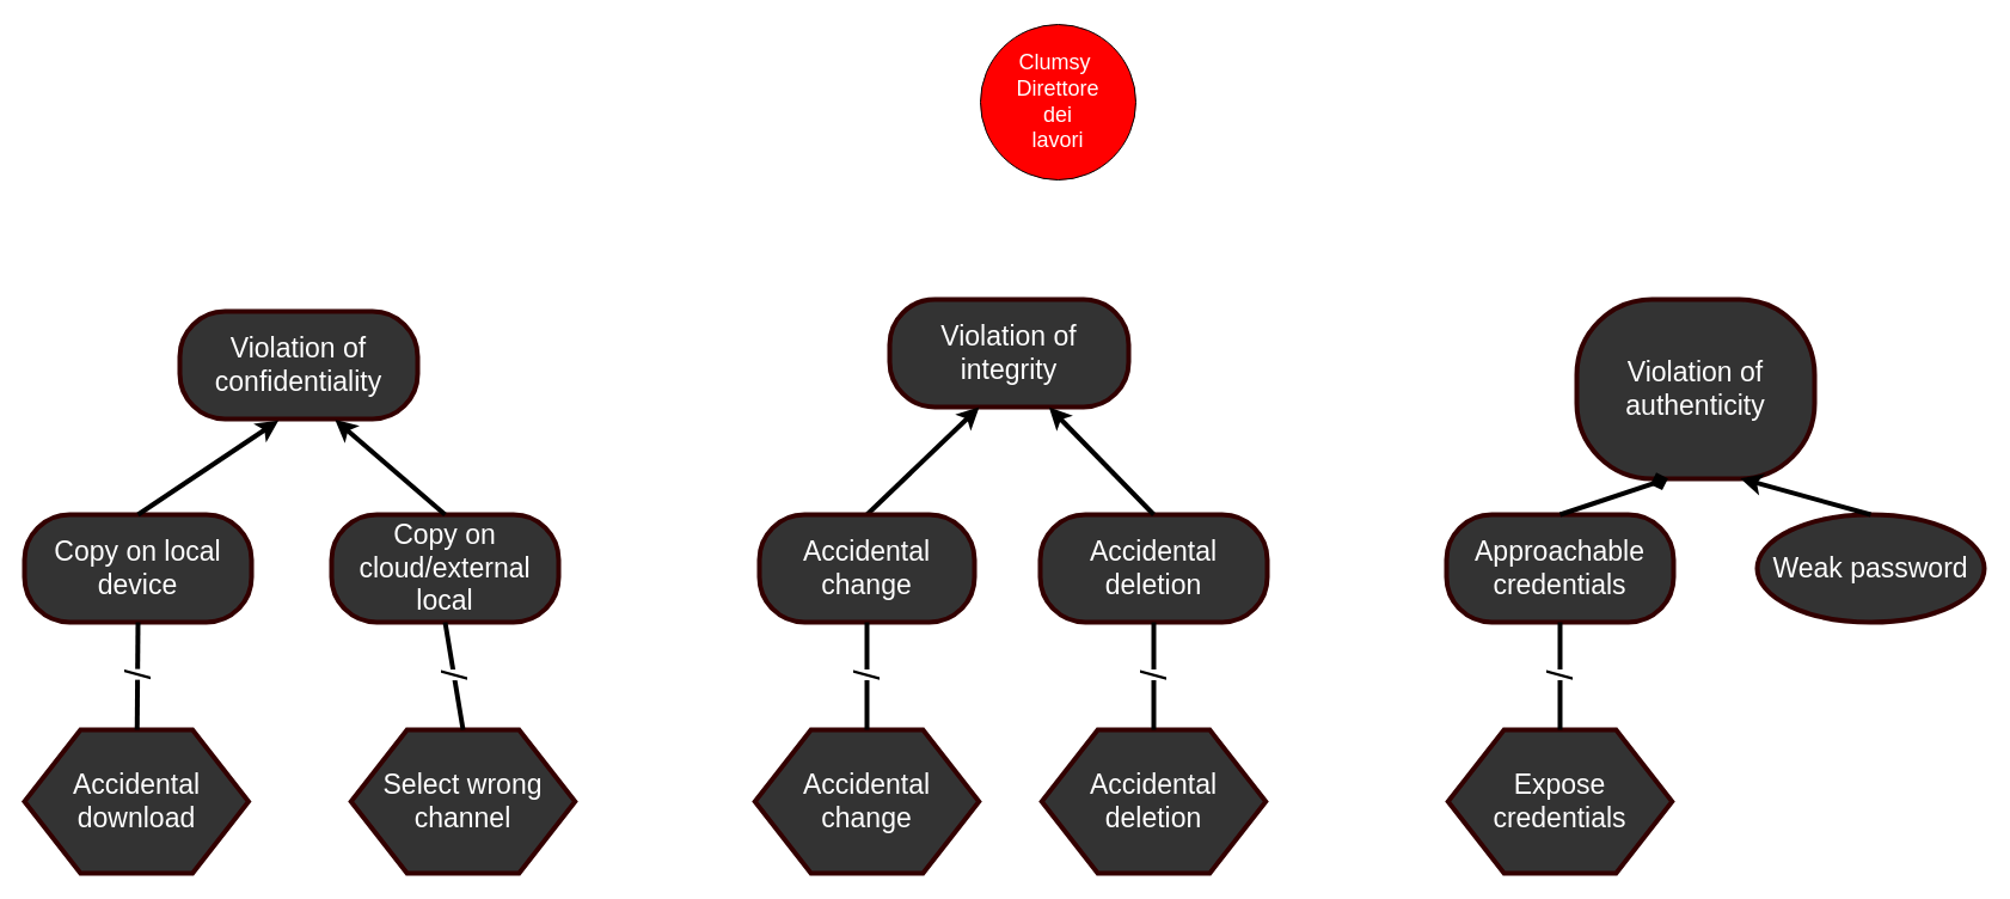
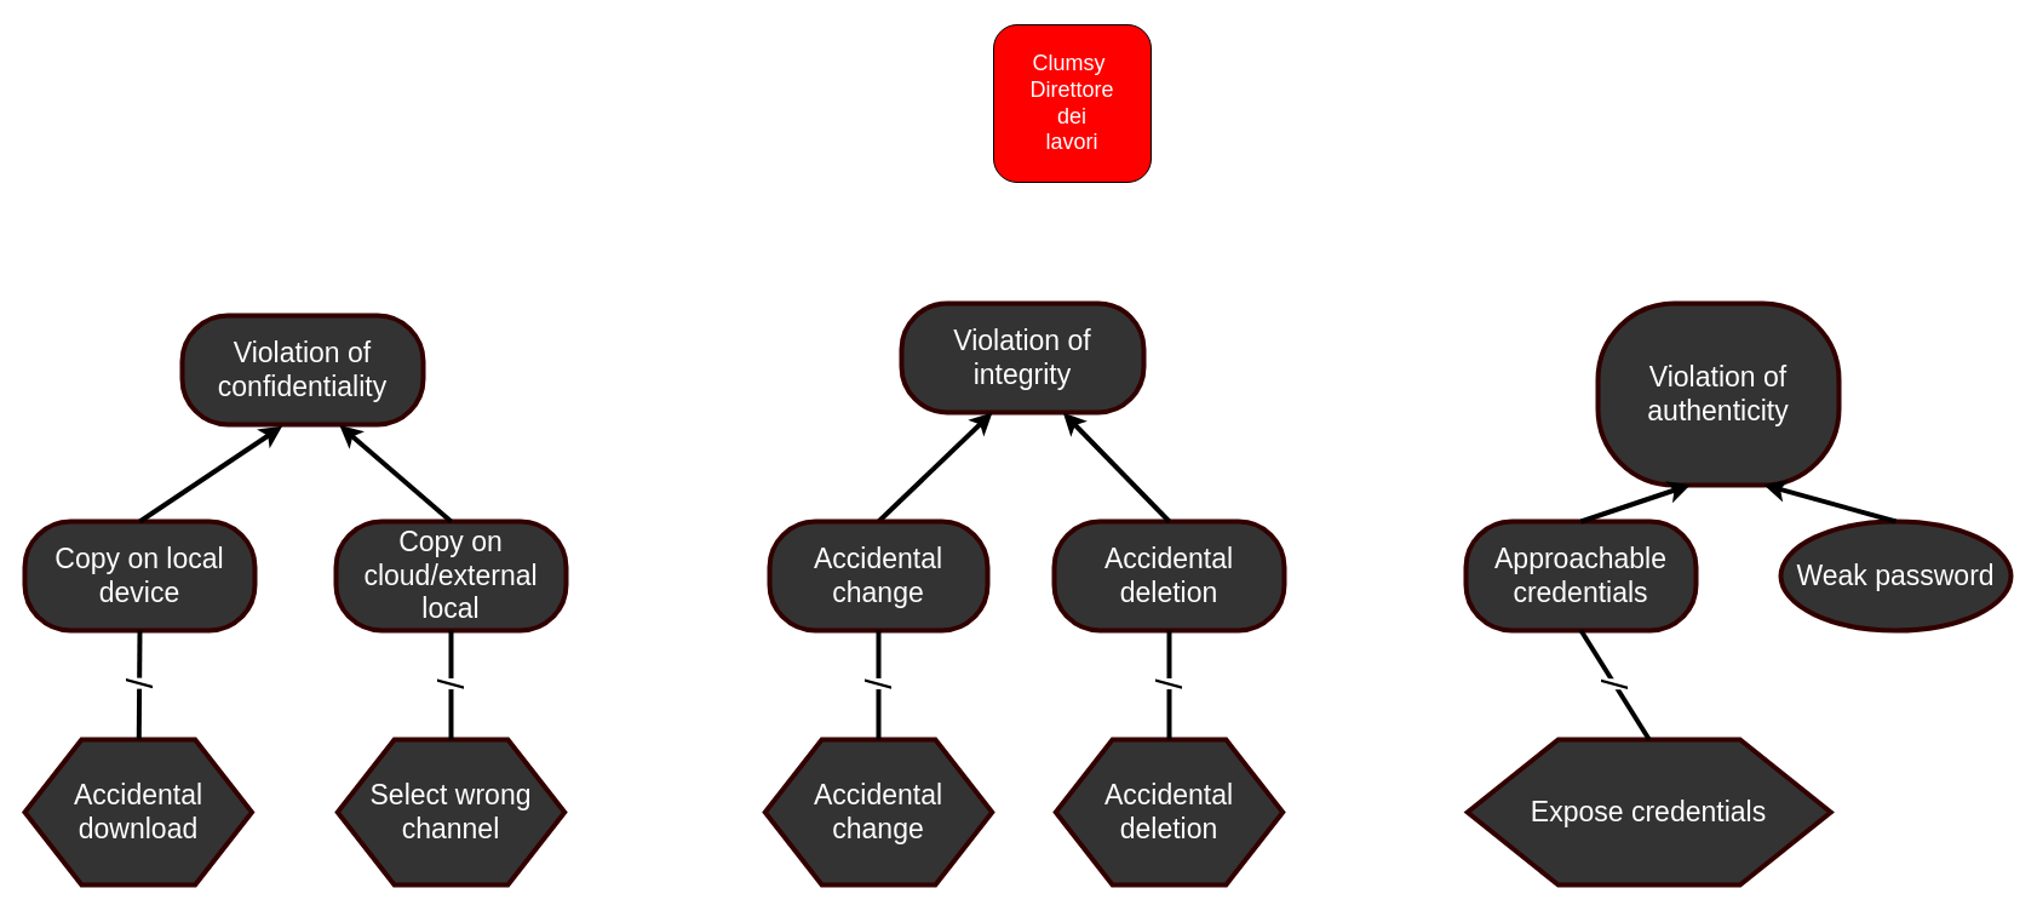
- <mxCell id="12" value="&lt;font style=&quot;font-size: 18px&quot;&gt;Clumsy&amp;nbsp;&lt;br&gt;Direttore&lt;br&gt;dei&lt;br&gt;lavori&lt;/font&gt;" style="ellipse;whiteSpace=wrap;html=1;aspect=fixed;fillColor=#FF0000;fontColor=#FFFFFF;" parent="1" vertex="1"><mxGeometry x="820" y="20" width="130" height="130" as="geometry" /></mxCell>
+ <mxCell id="12" value="&lt;font style=&quot;font-size: 18px&quot;&gt;Clumsy&amp;nbsp;&lt;br&gt;Direttore&lt;br&gt;dei&lt;br&gt;lavori&lt;/font&gt;" style="whiteSpace=wrap;html=1;aspect=fixed;fillColor=#FF0000;fontColor=#FFFFFF;rounded=1;" parent="1" vertex="1"><mxGeometry x="820" y="20" width="130" height="130" as="geometry" /></mxCell>
- <mxCell id="11" value="" style="endArrow=diamond;html=1;strokeColor=#000000;strokeWidth=4;fontColor=#FFD966;entryX=0.384;entryY=0.998;entryDx=0;entryDy=0;exitX=0.5;exitY=0;exitDx=0;exitDy=0;entryPerimeter=0;" parent="1" source="10" target="4" edge="1"><mxGeometry width="50" height="50" relative="1" as="geometry"><mxPoint x="1585" y="430" as="sourcePoint" /><mxPoint x="1406.294" y="330.72" as="targetPoint" /></mxGeometry></mxCell>
+ <mxCell id="11" value="" style="endArrow=classic;html=1;strokeColor=#000000;strokeWidth=4;fontColor=#FFD966;entryX=0.384;entryY=0.998;entryDx=0;entryDy=0;exitX=0.5;exitY=0;exitDx=0;exitDy=0;entryPerimeter=0;" parent="1" source="10" target="4" edge="1"><mxGeometry width="50" height="50" relative="1" as="geometry"><mxPoint x="1585" y="430" as="sourcePoint" /><mxPoint x="1406.294" y="330.72" as="targetPoint" /></mxGeometry></mxCell>
- <mxCell id="20" value="&lt;font style=&quot;font-size: 23px&quot;&gt;Select wrong channel&lt;/font&gt;" style="shape=hexagon;perimeter=hexagonPerimeter2;whiteSpace=wrap;html=1;fillColor=#333333;fontColor=#FFFFFF;rounded=0;strokeWidth=4;strokeColor=#330000;" parent="1" vertex="1"><mxGeometry x="293.25" y="610" width="187.5" height="120" as="geometry" /></mxCell>
+ <mxCell id="20" value="&lt;font style=&quot;font-size: 23px&quot;&gt;Select wrong channel&lt;/font&gt;" style="shape=hexagon;perimeter=hexagonPerimeter2;whiteSpace=wrap;html=1;fillColor=#333333;fontColor=#FFFFFF;rounded=0;strokeWidth=4;strokeColor=#330000;" parent="1" vertex="1"><mxGeometry x="278.25" y="610" width="187.5" height="120" as="geometry" /></mxCell>
- <mxCell id="26" value="&lt;font style=&quot;font-size: 23px&quot;&gt;Expose credentials&lt;/font&gt;" style="shape=hexagon;perimeter=hexagonPerimeter2;whiteSpace=wrap;html=1;fillColor=#333333;fontColor=#FFFFFF;rounded=0;strokeWidth=4;strokeColor=#330000;" parent="1" vertex="1"><mxGeometry x="1211.25" y="610" width="187.5" height="120" as="geometry" /></mxCell>
+ <mxCell id="26" value="&lt;font style=&quot;font-size: 23px&quot;&gt;Expose credentials&lt;/font&gt;" style="shape=hexagon;perimeter=hexagonPerimeter2;whiteSpace=wrap;html=1;fillColor=#333333;fontColor=#FFFFFF;rounded=0;strokeWidth=4;strokeColor=#330000;" parent="1" vertex="1"><mxGeometry x="1211.25" y="610" width="300" height="120" as="geometry" /></mxCell>
